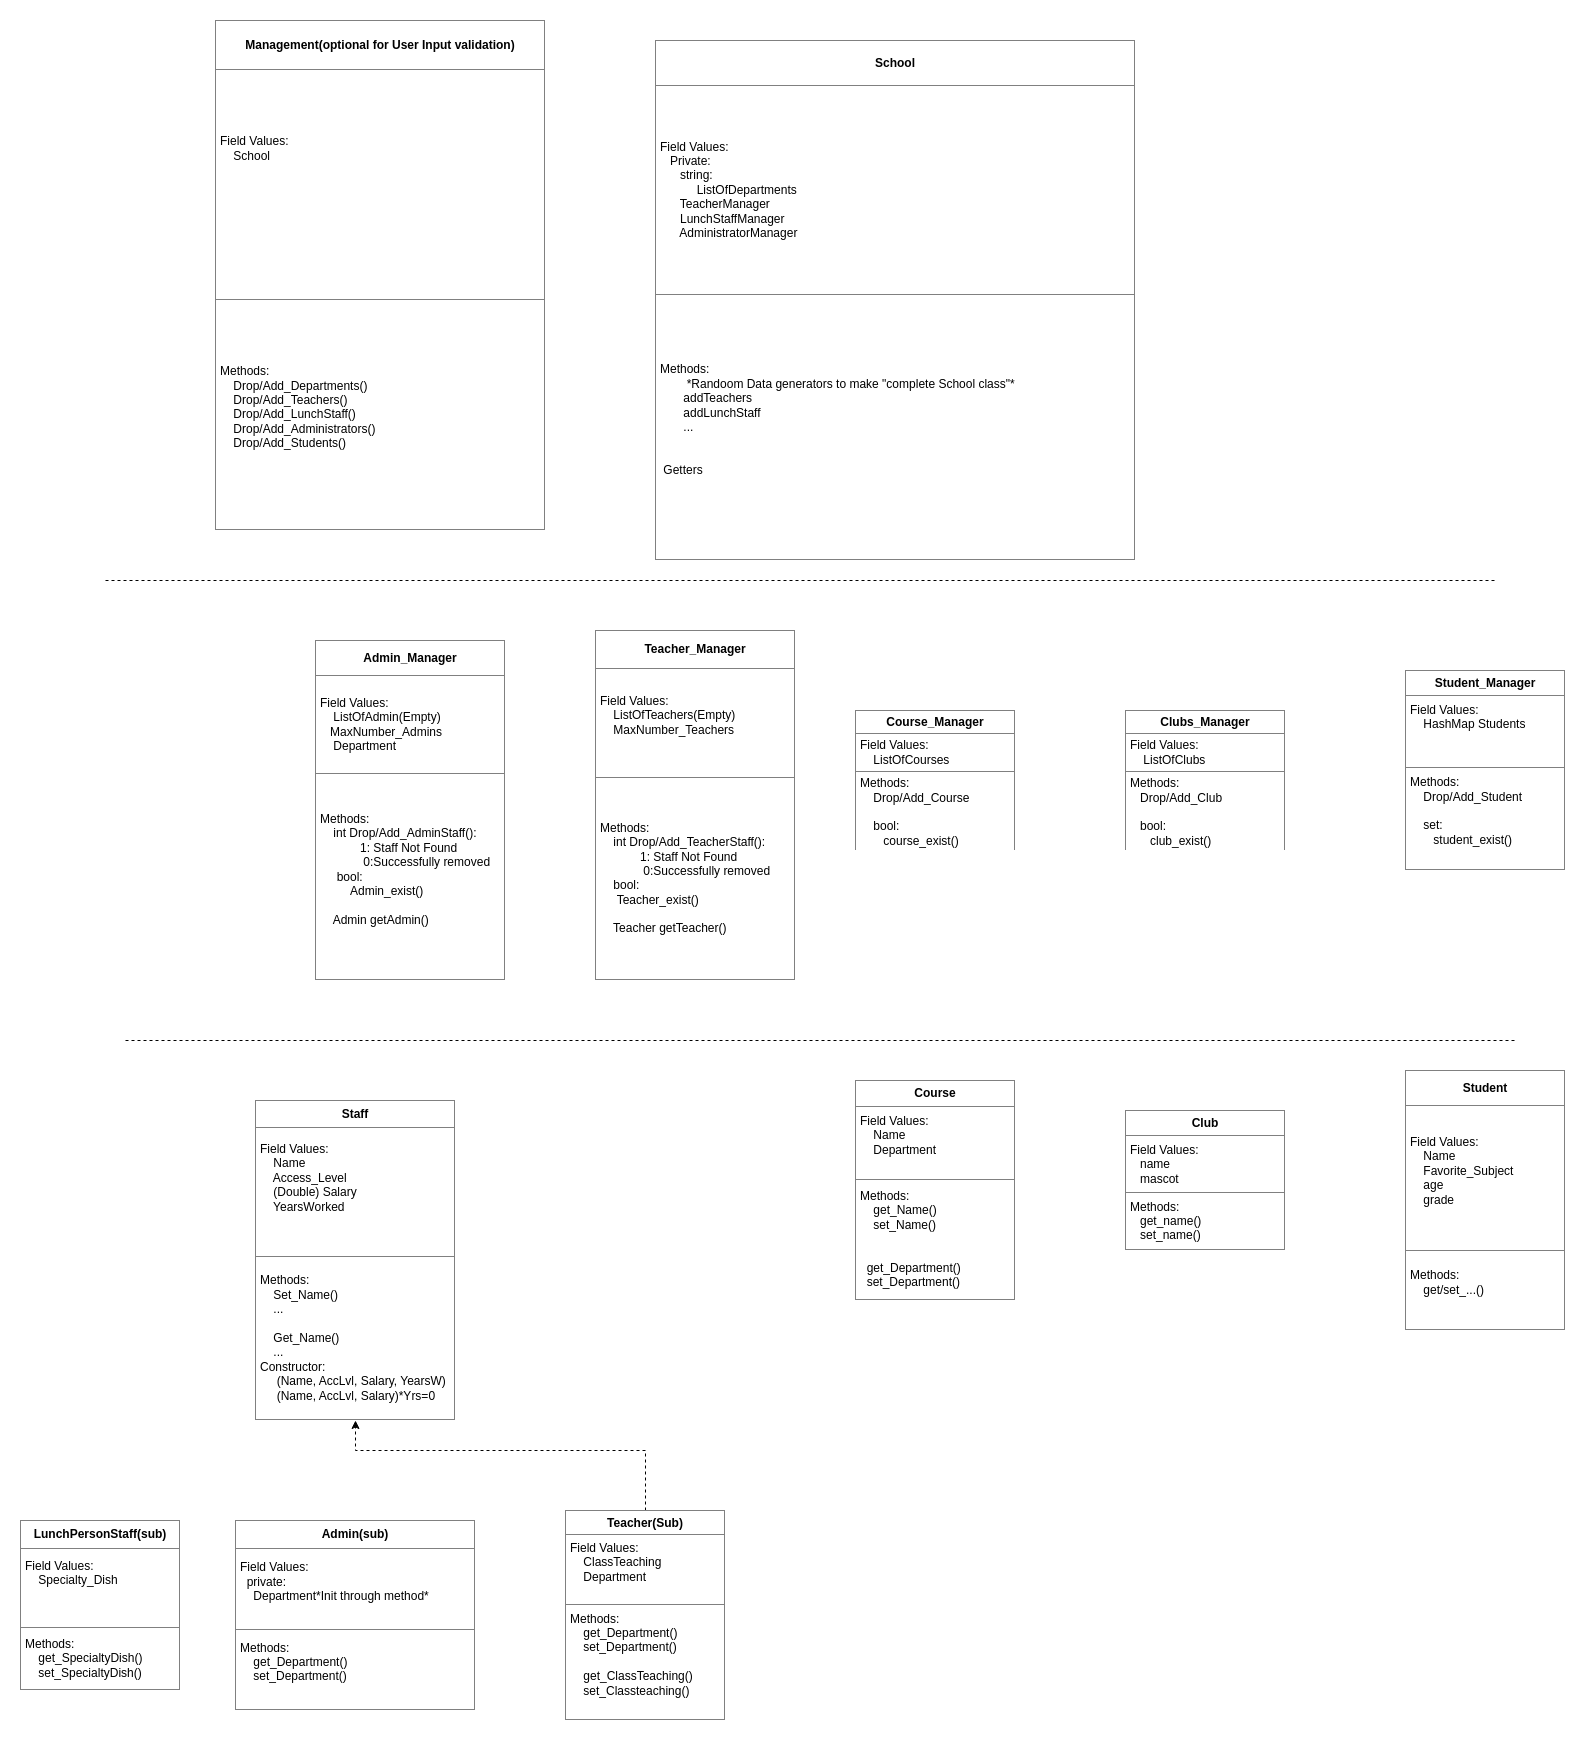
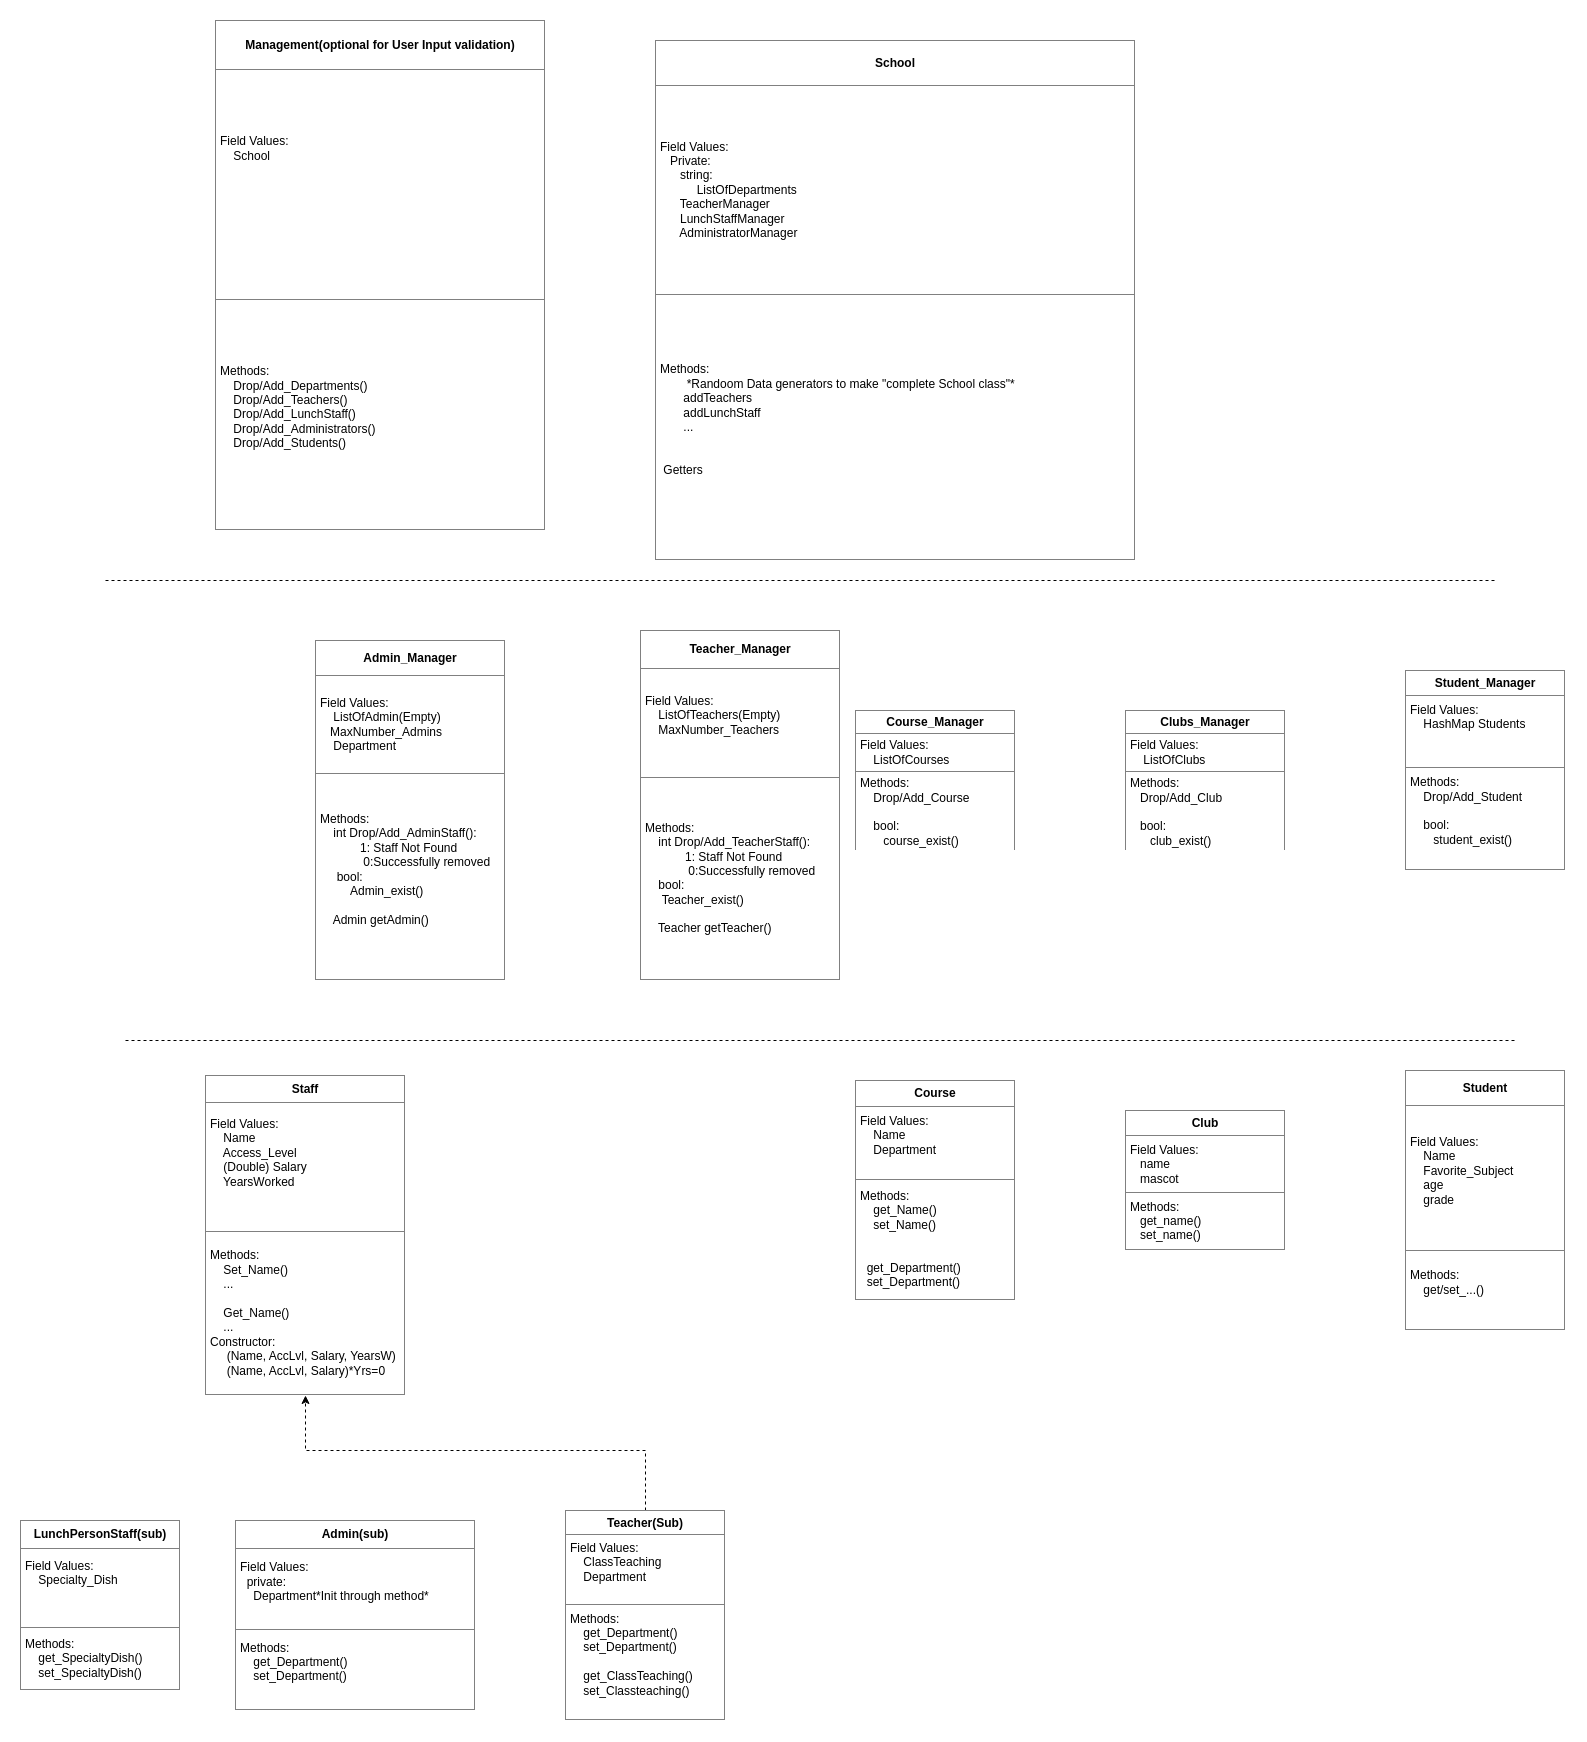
- <mxCell id="6" value="&lt;table border=&quot;1&quot; width=&quot;100%&quot; cellpadding=&quot;4&quot; style=&quot;width: 100% ; height: 100% ; border-collapse: collapse&quot;&gt;&lt;tbody&gt;&lt;tr&gt;&lt;th align=&quot;center&quot;&gt;Student_Manager&lt;/th&gt;&lt;/tr&gt;&lt;tr&gt;&lt;td&gt;Field Values:&lt;br&gt;&amp;nbsp; &amp;nbsp; HashMap Students&lt;br&gt;&lt;br&gt;&lt;br&gt;&lt;/td&gt;&lt;/tr&gt;&lt;tr&gt;&lt;td&gt;Methods:&lt;br&gt;&amp;nbsp; &amp;nbsp; Drop/Add_Student&lt;br&gt;&lt;br&gt;&amp;nbsp; &amp;nbsp; set:&lt;br&gt;&amp;nbsp; &amp;nbsp; &amp;nbsp; &amp;nbsp;student_exist()&lt;br&gt;&lt;br&gt;&lt;/td&gt;&lt;/tr&gt;&lt;/tbody&gt;&lt;/table&gt;" style="text;html=1;strokeColor=none;fillColor=none;overflow=fill;" parent="1" vertex="1"><mxGeometry x="1405" y="670" width="160" height="200" as="geometry" /></mxCell>
+ <mxCell id="6" value="&lt;table border=&quot;1&quot; width=&quot;100%&quot; cellpadding=&quot;4&quot; style=&quot;width: 100% ; height: 100% ; border-collapse: collapse&quot;&gt;&lt;tbody&gt;&lt;tr&gt;&lt;th align=&quot;center&quot;&gt;Student_Manager&lt;/th&gt;&lt;/tr&gt;&lt;tr&gt;&lt;td&gt;Field Values:&lt;br&gt;&amp;nbsp; &amp;nbsp; HashMap Students&lt;br&gt;&lt;br&gt;&lt;br&gt;&lt;/td&gt;&lt;/tr&gt;&lt;tr&gt;&lt;td&gt;Methods:&lt;br&gt;&amp;nbsp; &amp;nbsp; Drop/Add_Student&lt;br&gt;&lt;br&gt;&amp;nbsp; &amp;nbsp; bool:&lt;br&gt;&amp;nbsp; &amp;nbsp; &amp;nbsp; &amp;nbsp;student_exist()&lt;br&gt;&lt;br&gt;&lt;/td&gt;&lt;/tr&gt;&lt;/tbody&gt;&lt;/table&gt;" style="text;html=1;strokeColor=none;fillColor=none;overflow=fill;" parent="1" vertex="1"><mxGeometry x="1405" y="670" width="160" height="200" as="geometry" /></mxCell>
- <mxCell id="4" value="&lt;table border=&quot;1&quot; width=&quot;100%&quot; cellpadding=&quot;4&quot; style=&quot;width: 100% ; height: 100% ; border-collapse: collapse&quot;&gt;&lt;tbody&gt;&lt;tr&gt;&lt;th align=&quot;center&quot;&gt;Teacher_Manager&lt;/th&gt;&lt;/tr&gt;&lt;tr&gt;&lt;td&gt;Field Values:&lt;br&gt;&amp;nbsp; &amp;nbsp; ListOfTeachers(Empty)&lt;br&gt;&amp;nbsp; &amp;nbsp; MaxNumber_Teachers&lt;br&gt;&lt;br&gt;&lt;/td&gt;&lt;/tr&gt;&lt;tr&gt;&lt;td&gt;Methods:&lt;br&gt;&amp;nbsp; &amp;nbsp; int Drop/Add_TeacherStaff():&lt;br&gt;&amp;nbsp; &amp;nbsp; &amp;nbsp; &amp;nbsp; &amp;nbsp; &amp;nbsp; 1: Staff Not Found&lt;br&gt;&amp;nbsp; &amp;nbsp; &amp;nbsp; &amp;nbsp; &amp;nbsp; &amp;nbsp; &amp;nbsp;0:Successfully removed&lt;br&gt;&amp;nbsp; &amp;nbsp; bool:&lt;br&gt;&amp;nbsp; &amp;nbsp; &amp;nbsp;Teacher_exist()&lt;br&gt;&amp;nbsp; &amp;nbsp; &amp;nbsp;&lt;br&gt;&amp;nbsp; &amp;nbsp; Teacher getTeacher()&lt;/td&gt;&lt;/tr&gt;&lt;/tbody&gt;&lt;/table&gt;" style="text;html=1;strokeColor=none;fillColor=none;overflow=fill;" parent="1" vertex="1"><mxGeometry x="595" y="630" width="200" height="350" as="geometry" /></mxCell>
+ <mxCell id="4" value="&lt;table border=&quot;1&quot; width=&quot;100%&quot; cellpadding=&quot;4&quot; style=&quot;width: 100% ; height: 100% ; border-collapse: collapse&quot;&gt;&lt;tbody&gt;&lt;tr&gt;&lt;th align=&quot;center&quot;&gt;Teacher_Manager&lt;/th&gt;&lt;/tr&gt;&lt;tr&gt;&lt;td&gt;Field Values:&lt;br&gt;&amp;nbsp; &amp;nbsp; ListOfTeachers(Empty)&lt;br&gt;&amp;nbsp; &amp;nbsp; MaxNumber_Teachers&lt;br&gt;&lt;br&gt;&lt;/td&gt;&lt;/tr&gt;&lt;tr&gt;&lt;td&gt;Methods:&lt;br&gt;&amp;nbsp; &amp;nbsp; int Drop/Add_TeacherStaff():&lt;br&gt;&amp;nbsp; &amp;nbsp; &amp;nbsp; &amp;nbsp; &amp;nbsp; &amp;nbsp; 1: Staff Not Found&lt;br&gt;&amp;nbsp; &amp;nbsp; &amp;nbsp; &amp;nbsp; &amp;nbsp; &amp;nbsp; &amp;nbsp;0:Successfully removed&lt;br&gt;&amp;nbsp; &amp;nbsp; bool:&lt;br&gt;&amp;nbsp; &amp;nbsp; &amp;nbsp;Teacher_exist()&lt;br&gt;&amp;nbsp; &amp;nbsp; &amp;nbsp;&lt;br&gt;&amp;nbsp; &amp;nbsp; Teacher getTeacher()&lt;/td&gt;&lt;/tr&gt;&lt;/tbody&gt;&lt;/table&gt;" style="text;html=1;strokeColor=none;fillColor=none;overflow=fill;" parent="1" vertex="1"><mxGeometry x="640" y="630" width="200" height="350" as="geometry" /></mxCell>
- <mxCell id="3" value="&lt;table border=&quot;1&quot; width=&quot;100%&quot; cellpadding=&quot;4&quot; style=&quot;width: 100% ; height: 100% ; border-collapse: collapse&quot;&gt;&lt;tbody&gt;&lt;tr&gt;&lt;th align=&quot;center&quot;&gt;Staff&lt;/th&gt;&lt;/tr&gt;&lt;tr&gt;&lt;td&gt;Field Values:&lt;br&gt;&amp;nbsp; &amp;nbsp; Name&amp;nbsp;&lt;br&gt;&amp;nbsp; &amp;nbsp; Access_Level&lt;br&gt;&amp;nbsp; &amp;nbsp; (Double) Salary&lt;br&gt;&amp;nbsp; &amp;nbsp; YearsWorked&lt;br&gt;&amp;nbsp; &amp;nbsp; &amp;nbsp;&lt;br&gt;&lt;br&gt;&lt;/td&gt;&lt;/tr&gt;&lt;tr&gt;&lt;td&gt;Methods:&lt;br&gt;&amp;nbsp; &amp;nbsp; Set_Name()&lt;br&gt;&amp;nbsp; &amp;nbsp; ...&lt;br&gt;&lt;br&gt;&amp;nbsp; &amp;nbsp; Get_Name()&lt;br&gt;&amp;nbsp; &amp;nbsp; ...&lt;br&gt;Constructor:&lt;br&gt;&amp;nbsp; &amp;nbsp; &amp;nbsp;(Name, AccLvl, Salary, YearsW)&lt;br&gt;&amp;nbsp; &amp;nbsp; &amp;nbsp;(Name, AccLvl, Salary)*Yrs=0&lt;/td&gt;&lt;/tr&gt;&lt;/tbody&gt;&lt;/table&gt;" style="text;html=1;strokeColor=none;fillColor=none;overflow=fill;" parent="1" vertex="1"><mxGeometry x="255" y="1100" width="200" height="320" as="geometry" /></mxCell>
+ <mxCell id="3" value="&lt;table border=&quot;1&quot; width=&quot;100%&quot; cellpadding=&quot;4&quot; style=&quot;width: 100% ; height: 100% ; border-collapse: collapse&quot;&gt;&lt;tbody&gt;&lt;tr&gt;&lt;th align=&quot;center&quot;&gt;Staff&lt;/th&gt;&lt;/tr&gt;&lt;tr&gt;&lt;td&gt;Field Values:&lt;br&gt;&amp;nbsp; &amp;nbsp; Name&amp;nbsp;&lt;br&gt;&amp;nbsp; &amp;nbsp; Access_Level&lt;br&gt;&amp;nbsp; &amp;nbsp; (Double) Salary&lt;br&gt;&amp;nbsp; &amp;nbsp; YearsWorked&lt;br&gt;&amp;nbsp; &amp;nbsp; &amp;nbsp;&lt;br&gt;&lt;br&gt;&lt;/td&gt;&lt;/tr&gt;&lt;tr&gt;&lt;td&gt;Methods:&lt;br&gt;&amp;nbsp; &amp;nbsp; Set_Name()&lt;br&gt;&amp;nbsp; &amp;nbsp; ...&lt;br&gt;&lt;br&gt;&amp;nbsp; &amp;nbsp; Get_Name()&lt;br&gt;&amp;nbsp; &amp;nbsp; ...&lt;br&gt;Constructor:&lt;br&gt;&amp;nbsp; &amp;nbsp; &amp;nbsp;(Name, AccLvl, Salary, YearsW)&lt;br&gt;&amp;nbsp; &amp;nbsp; &amp;nbsp;(Name, AccLvl, Salary)*Yrs=0&lt;/td&gt;&lt;/tr&gt;&lt;/tbody&gt;&lt;/table&gt;" style="text;html=1;strokeColor=none;fillColor=none;overflow=fill;" parent="1" vertex="1"><mxGeometry x="205" y="1075" width="200" height="320" as="geometry" /></mxCell>
